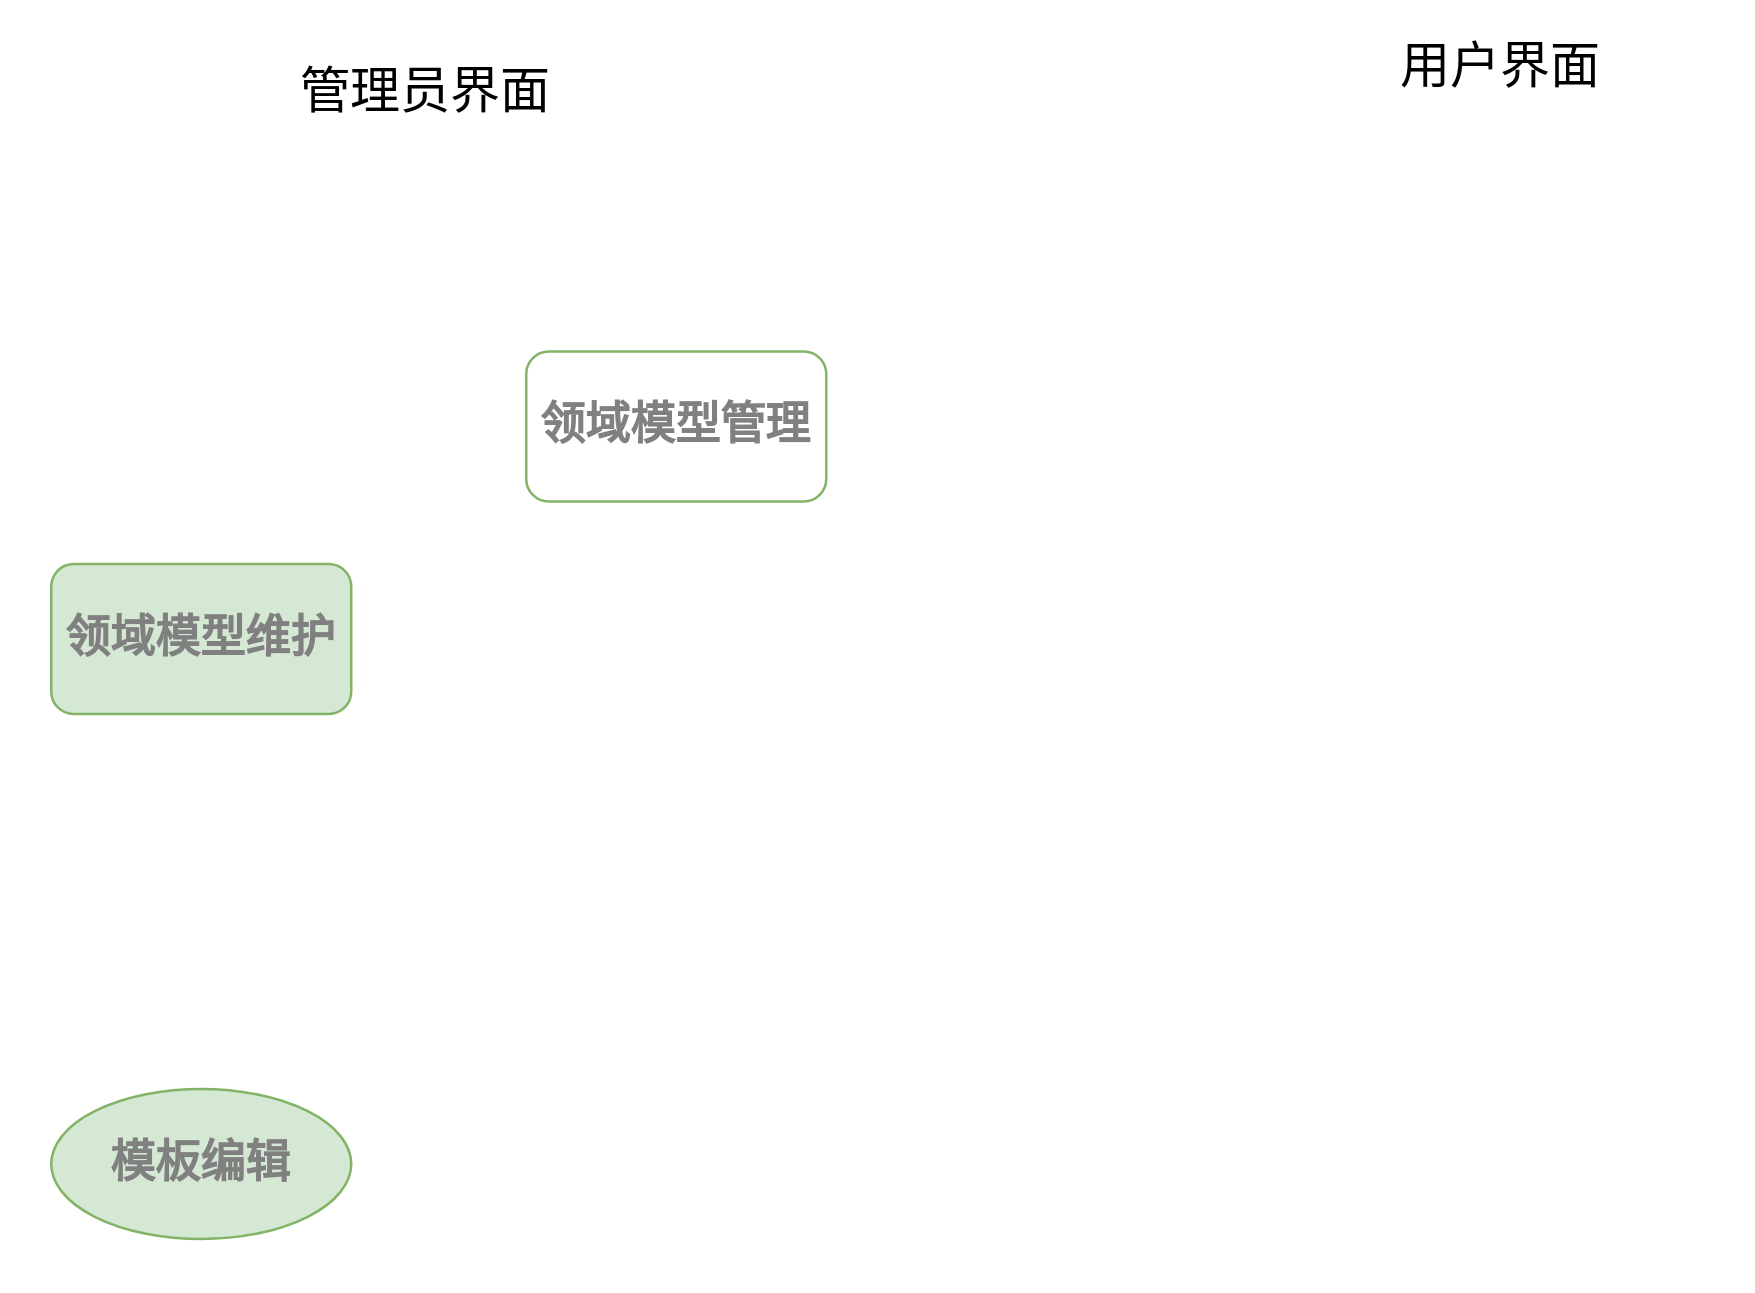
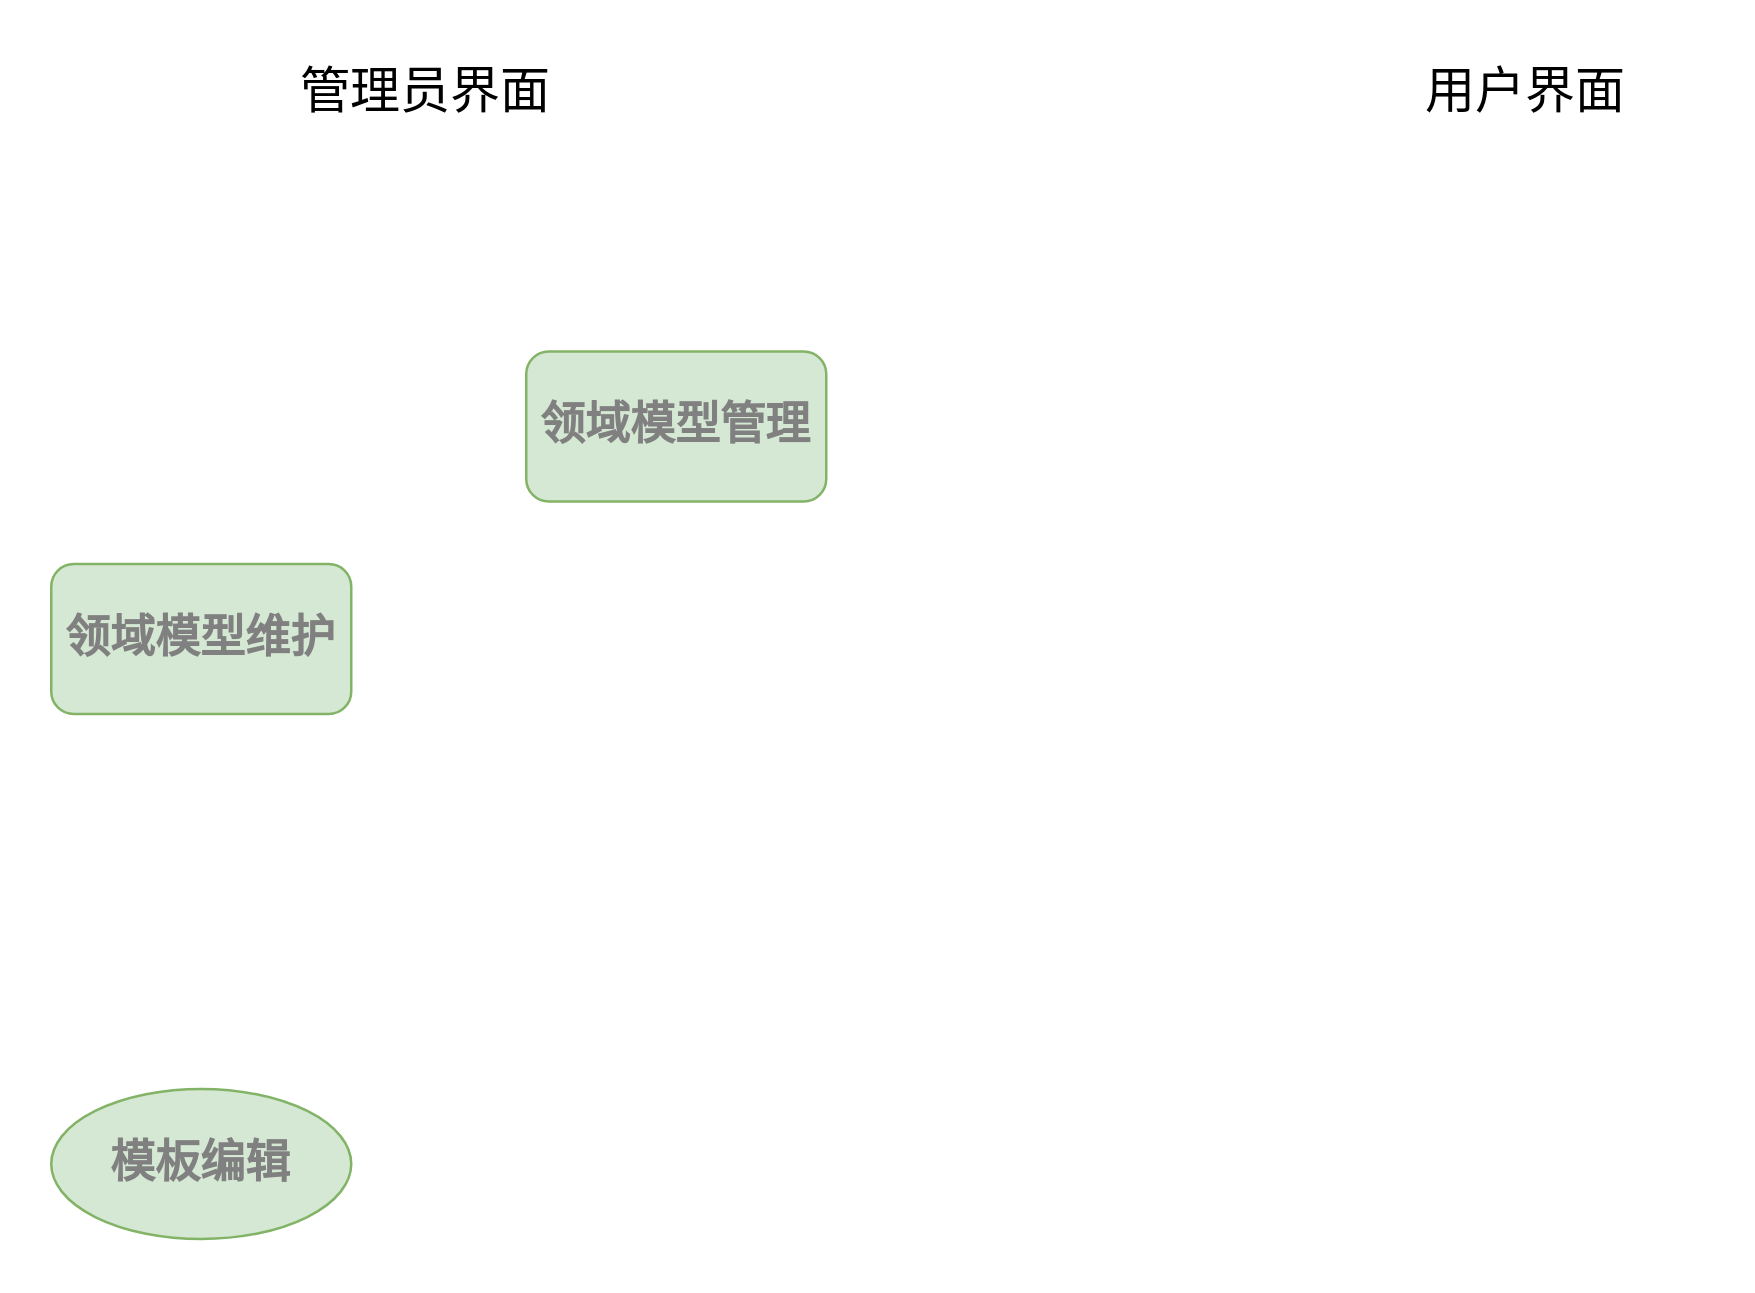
- <mxCell id="6" value="用户界面" style="text;html=1;strokeColor=none;fillColor=none;align=center;verticalAlign=middle;whiteSpace=wrap;rounded=0;fontSize=20;" vertex="1" parent="1"><mxGeometry x="530" y="10" width="140" height="30" as="geometry" /></mxCell>
+ <mxCell id="6" value="用户界面" style="text;html=1;strokeColor=none;fillColor=none;align=center;verticalAlign=middle;whiteSpace=wrap;rounded=0;fontSize=20;" vertex="1" parent="1"><mxGeometry x="540" y="20" width="140" height="30" as="geometry" /></mxCell>
- <mxCell id="4" value="&lt;b&gt;&lt;font style=&quot;font-size: 18px;&quot;&gt;领域模型管理&lt;/font&gt;&lt;/b&gt;" style="rounded=1;whiteSpace=wrap;html=1;fillColor=#ffffff;strokeColor=#82b366;fontColor=#808080;" vertex="1" parent="1"><mxGeometry x="210" y="140" width="120" height="60" as="geometry" /></mxCell>
+ <mxCell id="4" value="&lt;b&gt;&lt;font style=&quot;font-size: 18px;&quot;&gt;领域模型管理&lt;/font&gt;&lt;/b&gt;" style="rounded=1;whiteSpace=wrap;html=1;fillColor=#d5e8d4;strokeColor=#82b366;fontColor=#808080;" vertex="1" parent="1"><mxGeometry x="210" y="140" width="120" height="60" as="geometry" /></mxCell>
